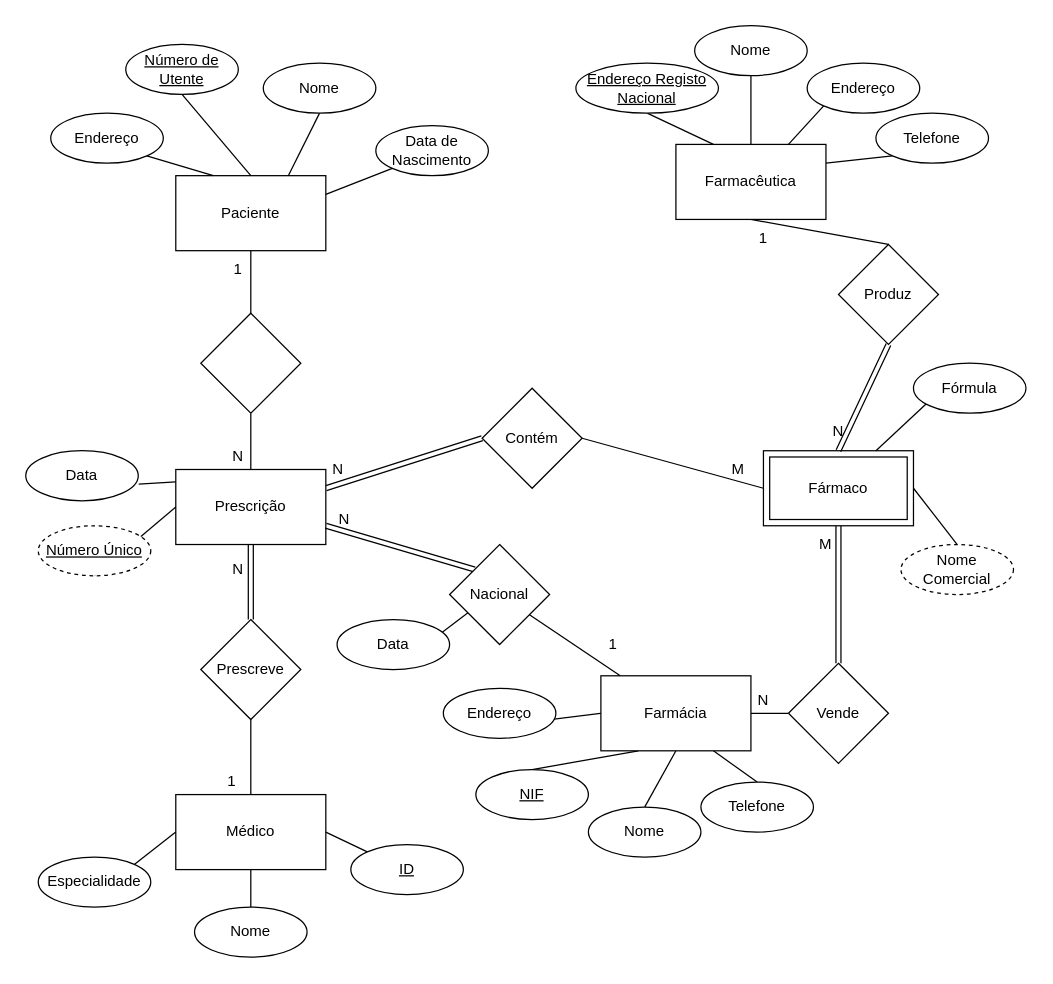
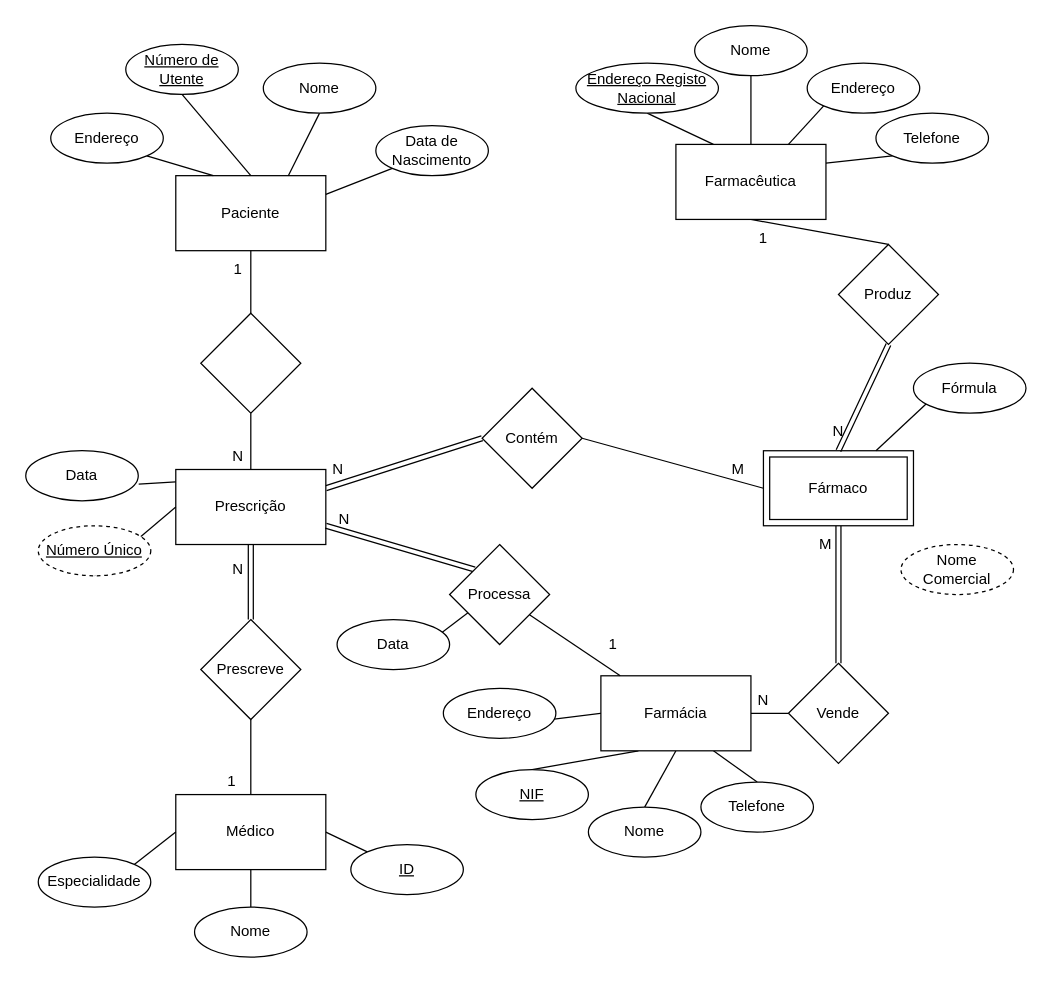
- <mxCell id="25" style="edgeStyle=none;rounded=0;orthogonalLoop=1;jettySize=auto;html=1;exitX=1;exitY=0.5;exitDx=0;exitDy=0;entryX=0.5;entryY=0;entryDx=0;entryDy=0;endArrow=none;endFill=0;" parent="1" source="26" target="27" edge="1"><mxGeometry relative="1" as="geometry" /></mxCell>
- <mxCell id="59" value="Nacional" style="rhombus;whiteSpace=wrap;html=1;" parent="1" vertex="1"><mxGeometry x="359" y="435" width="80" height="80" as="geometry" /></mxCell>
+ <mxCell id="59" value="Processa" style="rhombus;whiteSpace=wrap;html=1;" parent="1" vertex="1"><mxGeometry x="359" y="435" width="80" height="80" as="geometry" /></mxCell>
